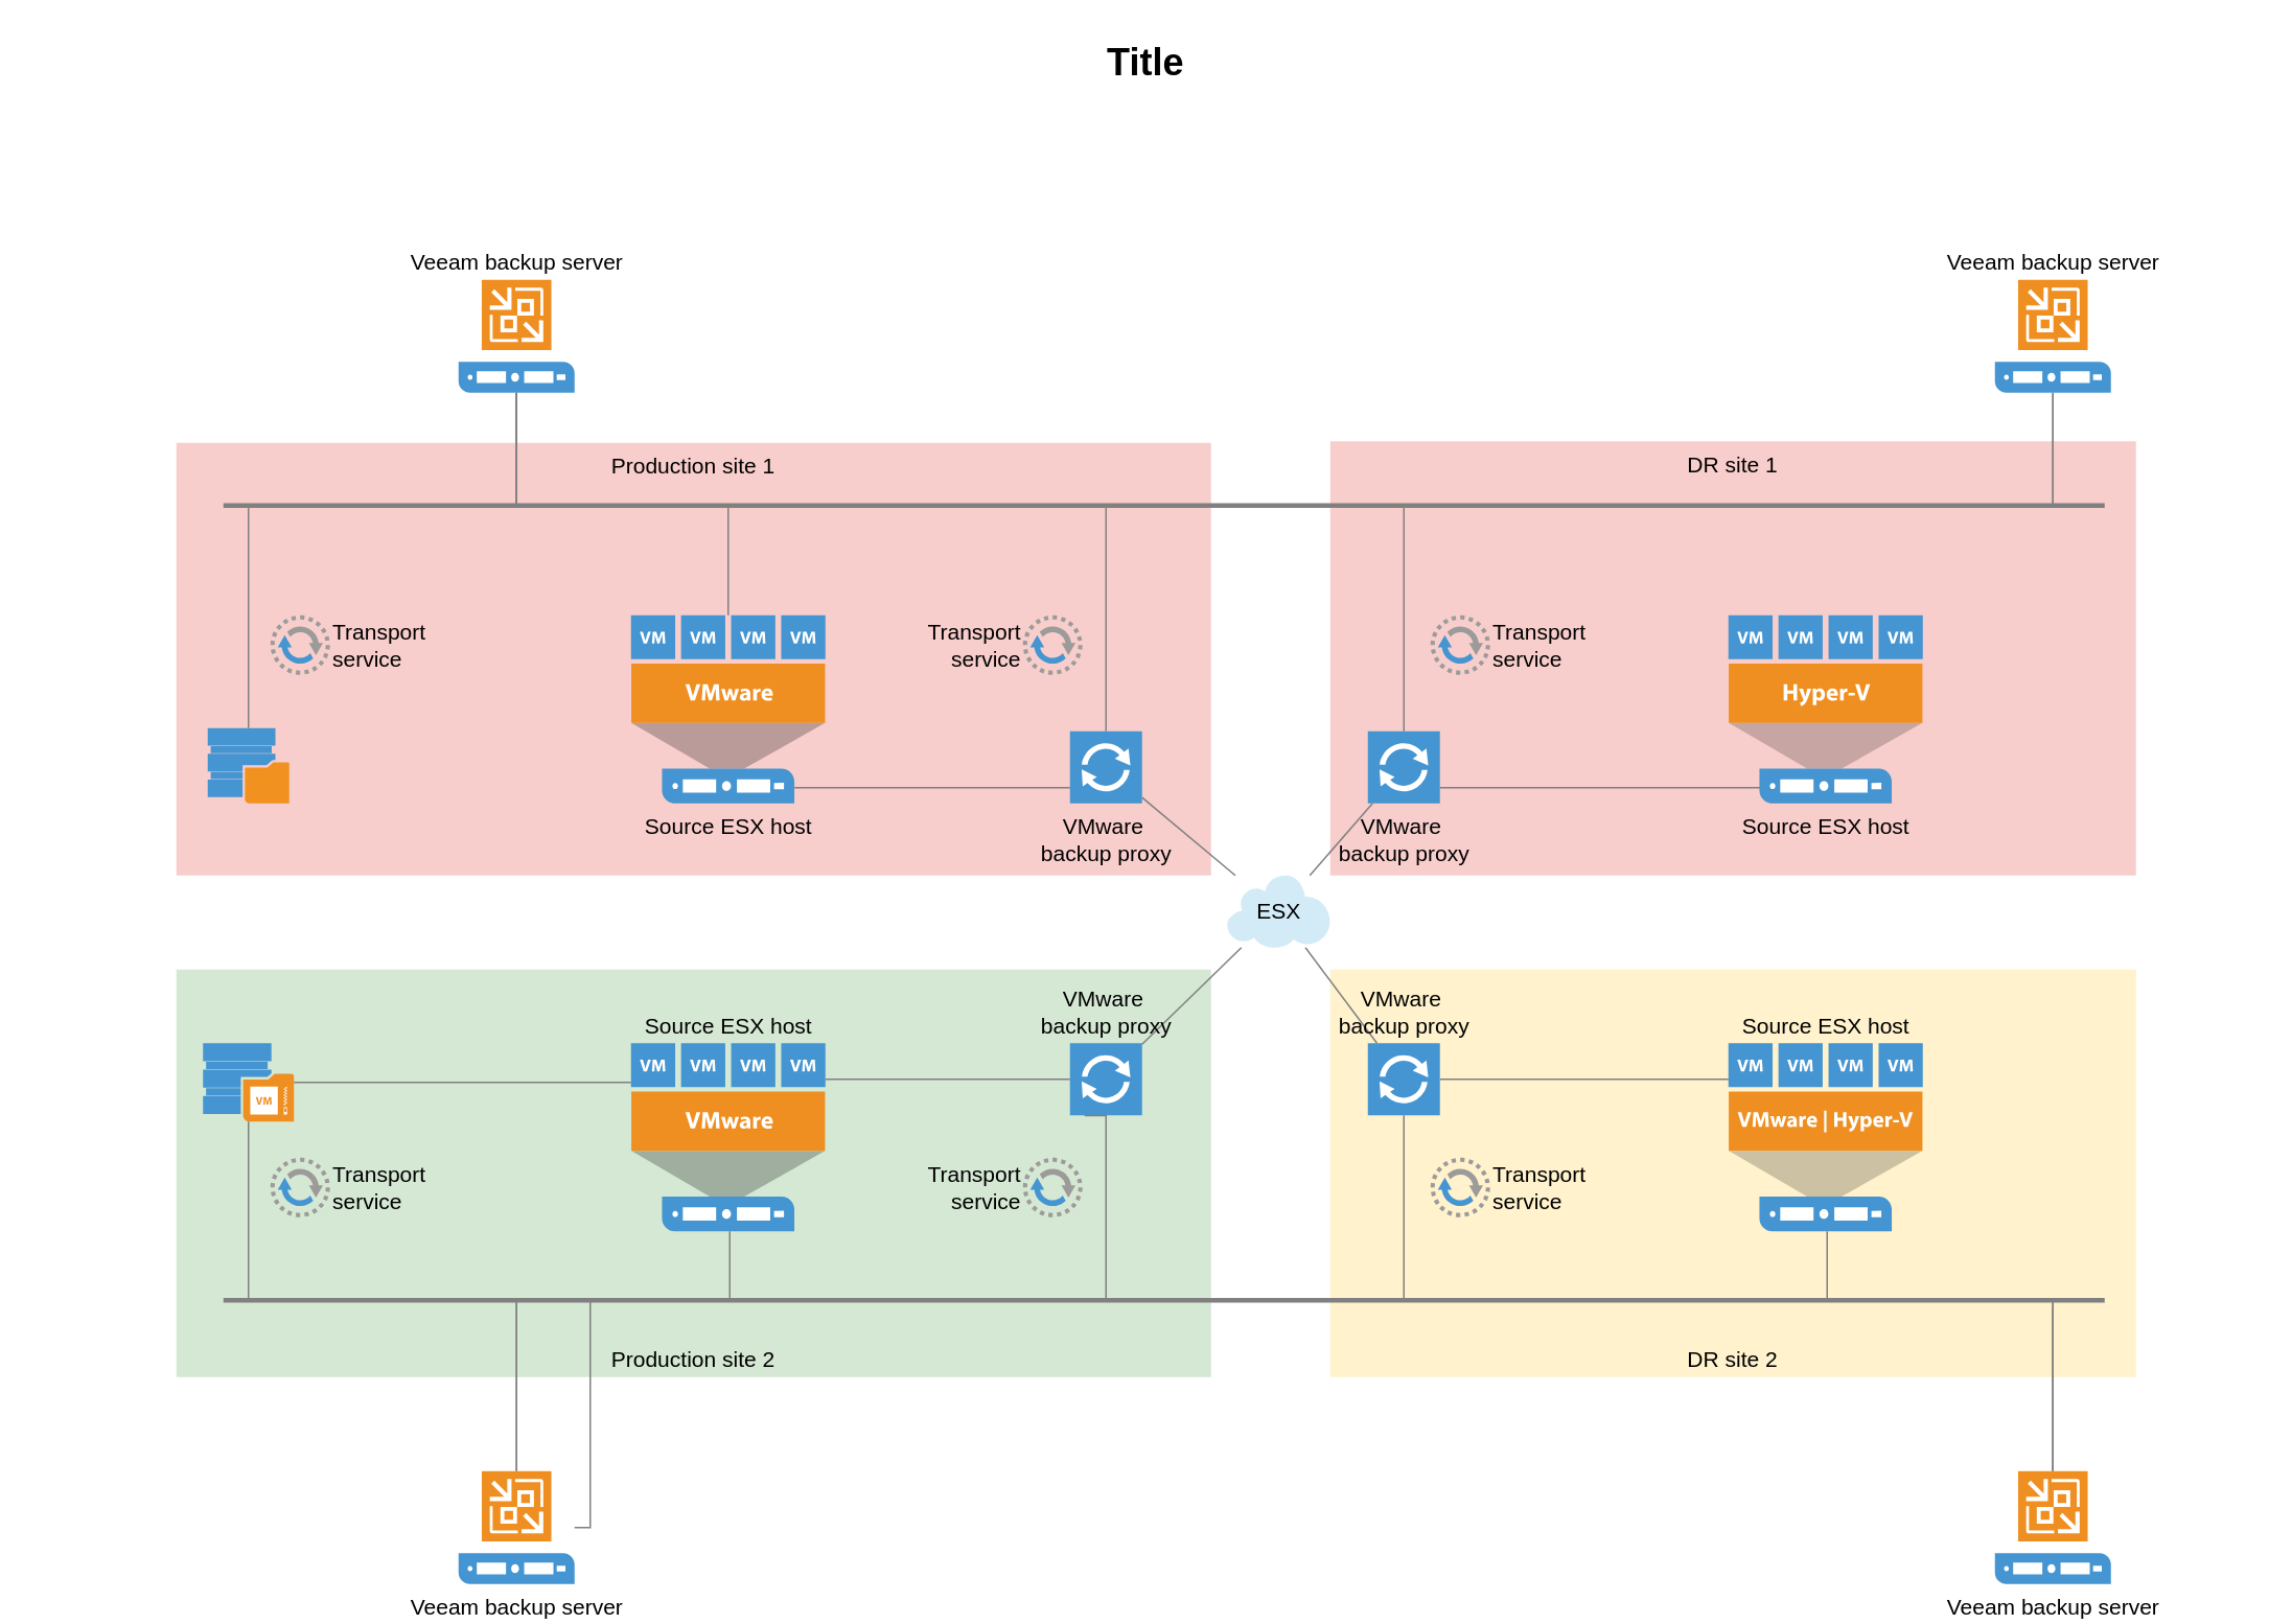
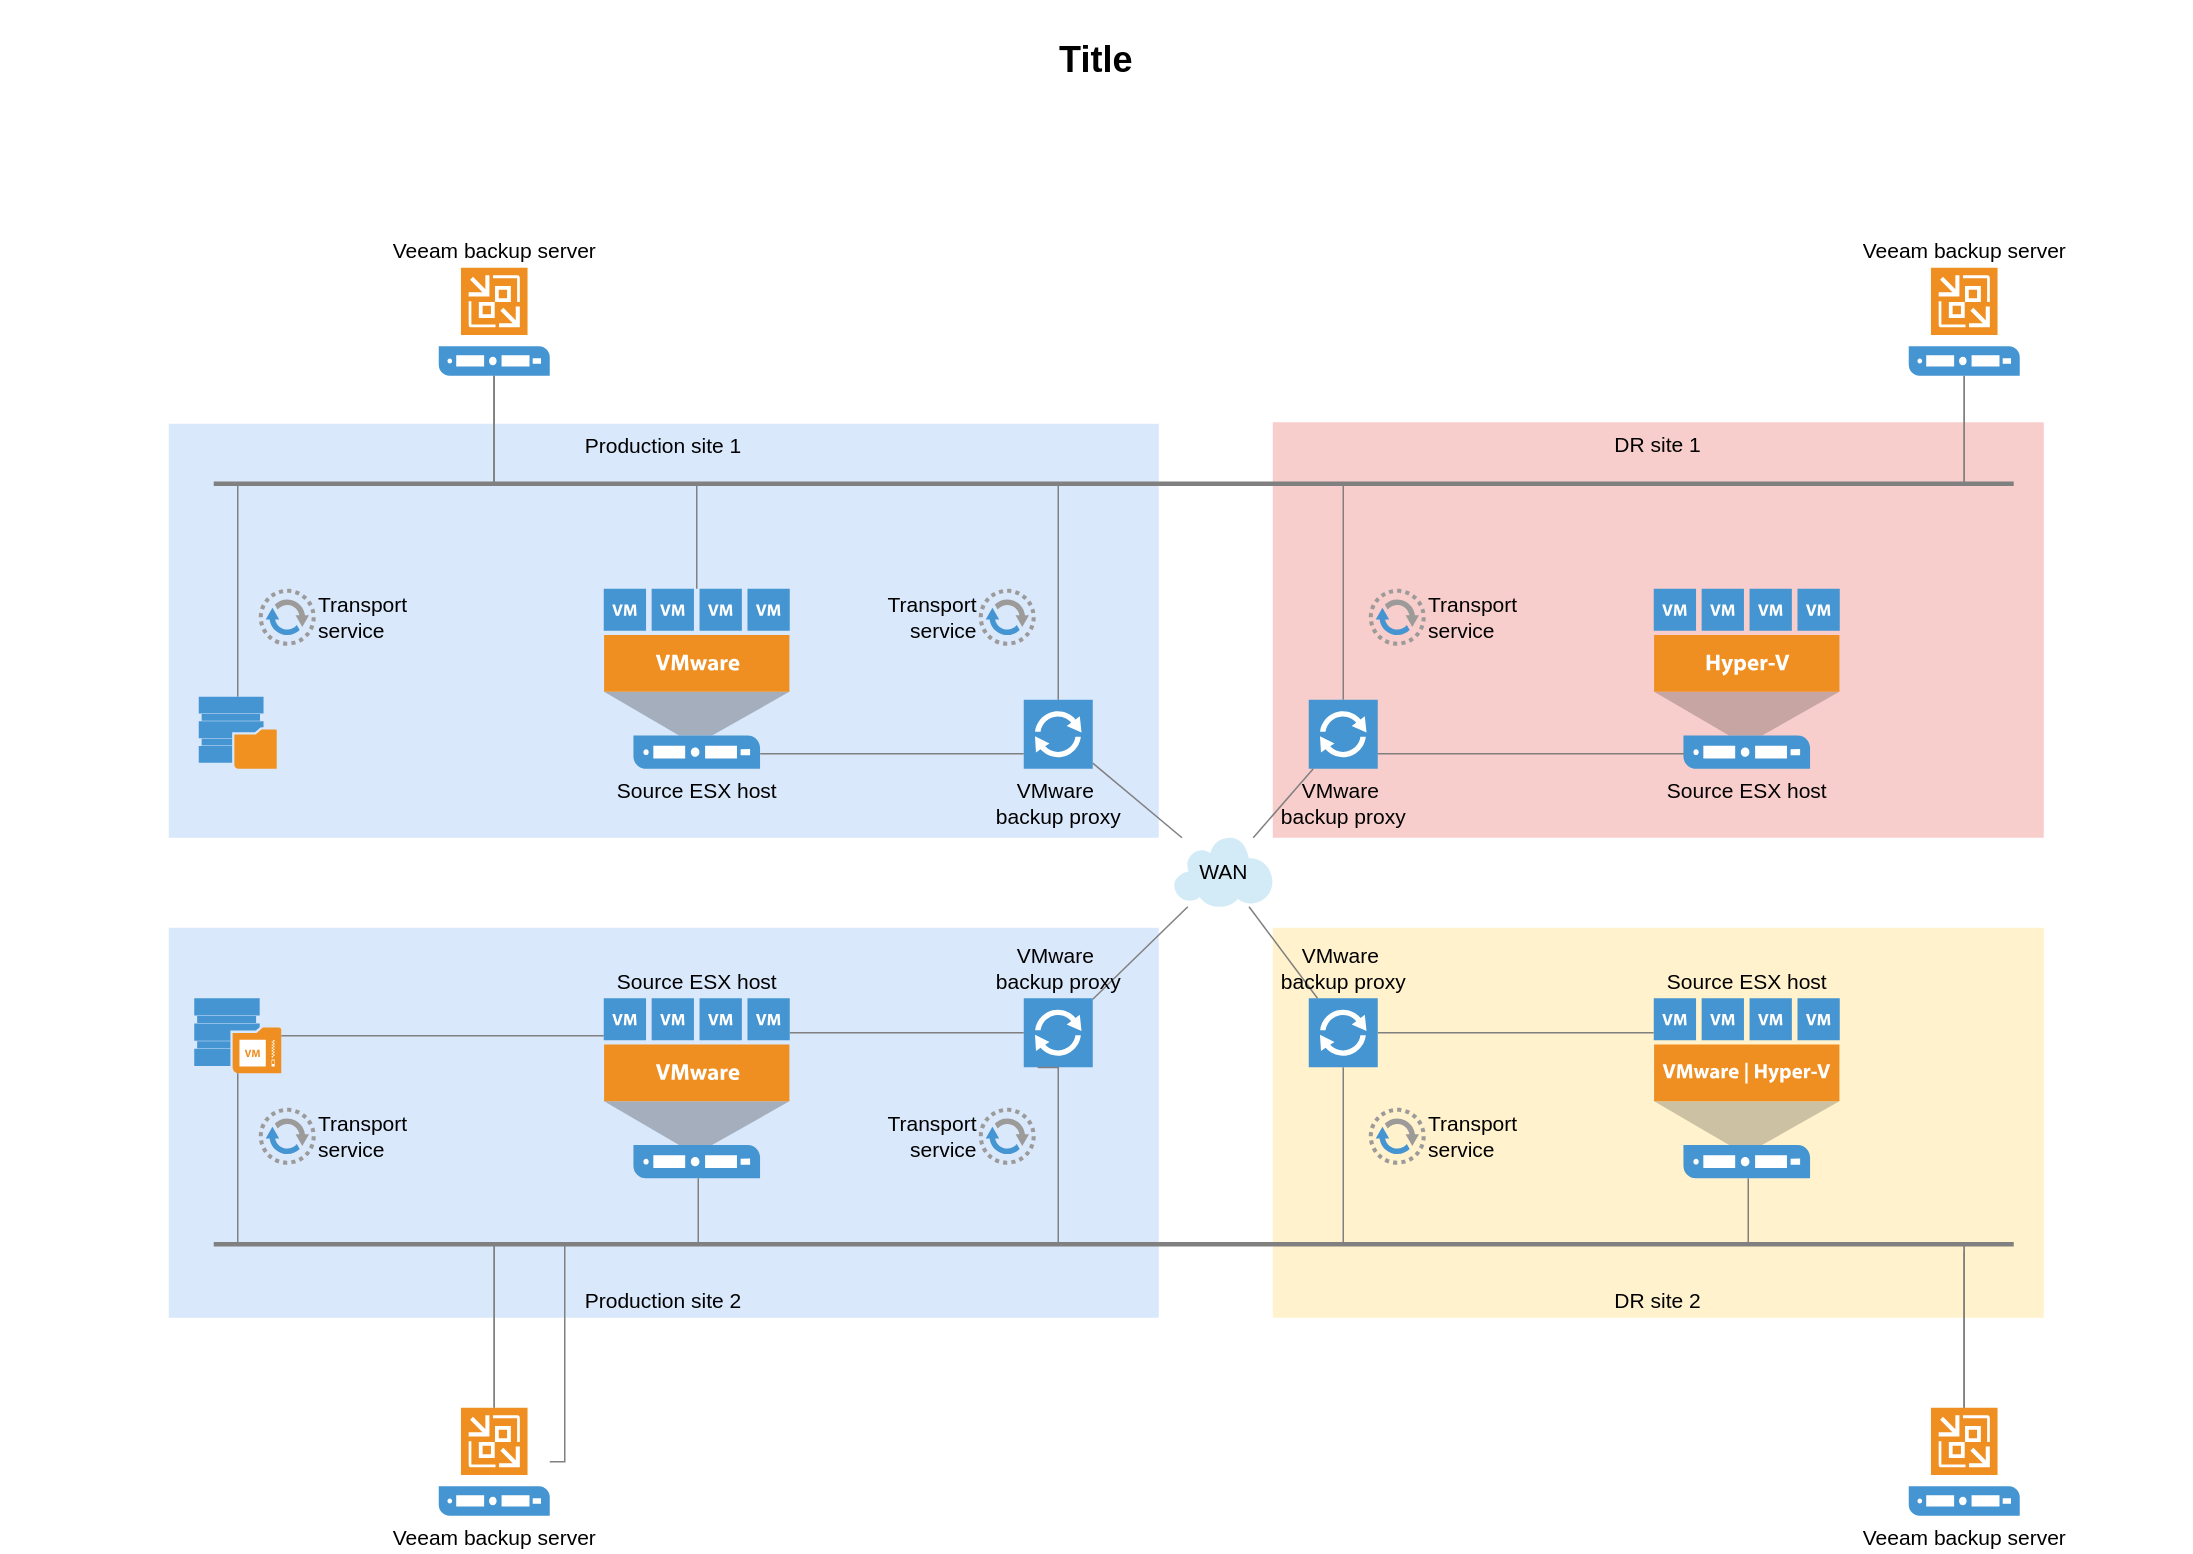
- <mxCell id="5" value="Production site 1" style="whiteSpace=wrap;html=1;fillColor=#f8cecc;fontSize=14;strokeColor=none;verticalAlign=top;" parent="1" vertex="1"><mxGeometry x="112" y="282" width="660" height="276" as="geometry" /></mxCell>
+ <mxCell id="5" value="Production site 1" style="whiteSpace=wrap;html=1;fillColor=#dae8fc;fontSize=14;strokeColor=none;verticalAlign=top;" parent="1" vertex="1"><mxGeometry x="112" y="282" width="660" height="276" as="geometry" /></mxCell>
- <mxCell id="22" value="ESX" style="shadow=0;dashed=0;html=1;strokeColor=none;fillColor=#4495D1;labelPosition=center;verticalLabelPosition=middle;verticalAlign=middle;shape=mxgraph.veeam.2d.cloud;fontSize=14;align=center;" parent="1" vertex="1"><mxGeometry x="782" y="558" width="66" height="46" as="geometry" /></mxCell>
+ <mxCell id="22" value="WAN" style="shadow=0;dashed=0;html=1;strokeColor=none;fillColor=#4495D1;labelPosition=center;verticalLabelPosition=middle;verticalAlign=middle;shape=mxgraph.veeam.2d.cloud;fontSize=14;align=center;" parent="1" vertex="1"><mxGeometry x="782" y="558" width="66" height="46" as="geometry" /></mxCell>
- <mxCell id="3" value="Production site 2" style="whiteSpace=wrap;html=1;fillColor=#d5e8d4;fontSize=14;strokeColor=none;verticalAlign=bottom;" parent="1" vertex="1"><mxGeometry x="112" y="618" width="660" height="260" as="geometry" /></mxCell>
+ <mxCell id="3" value="Production site 2" style="whiteSpace=wrap;html=1;fillColor=#dae8fc;fontSize=14;strokeColor=none;verticalAlign=bottom;" parent="1" vertex="1"><mxGeometry x="112" y="618" width="660" height="260" as="geometry" /></mxCell>
